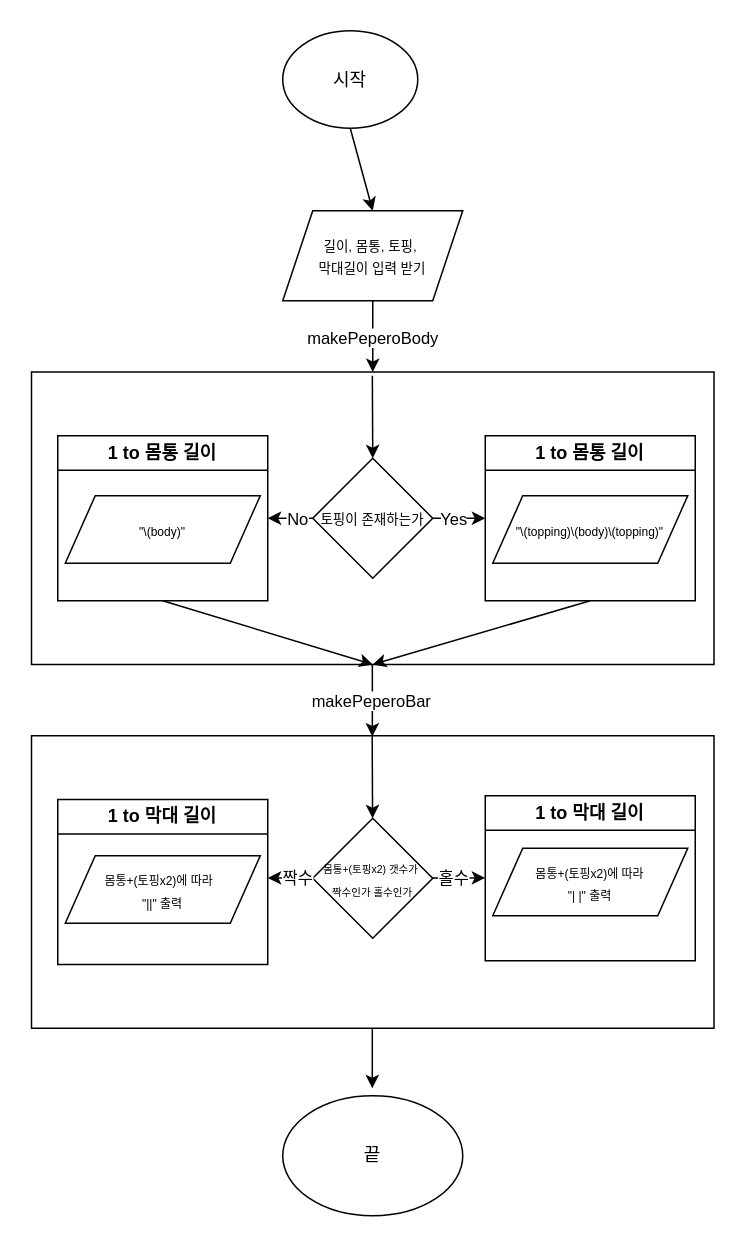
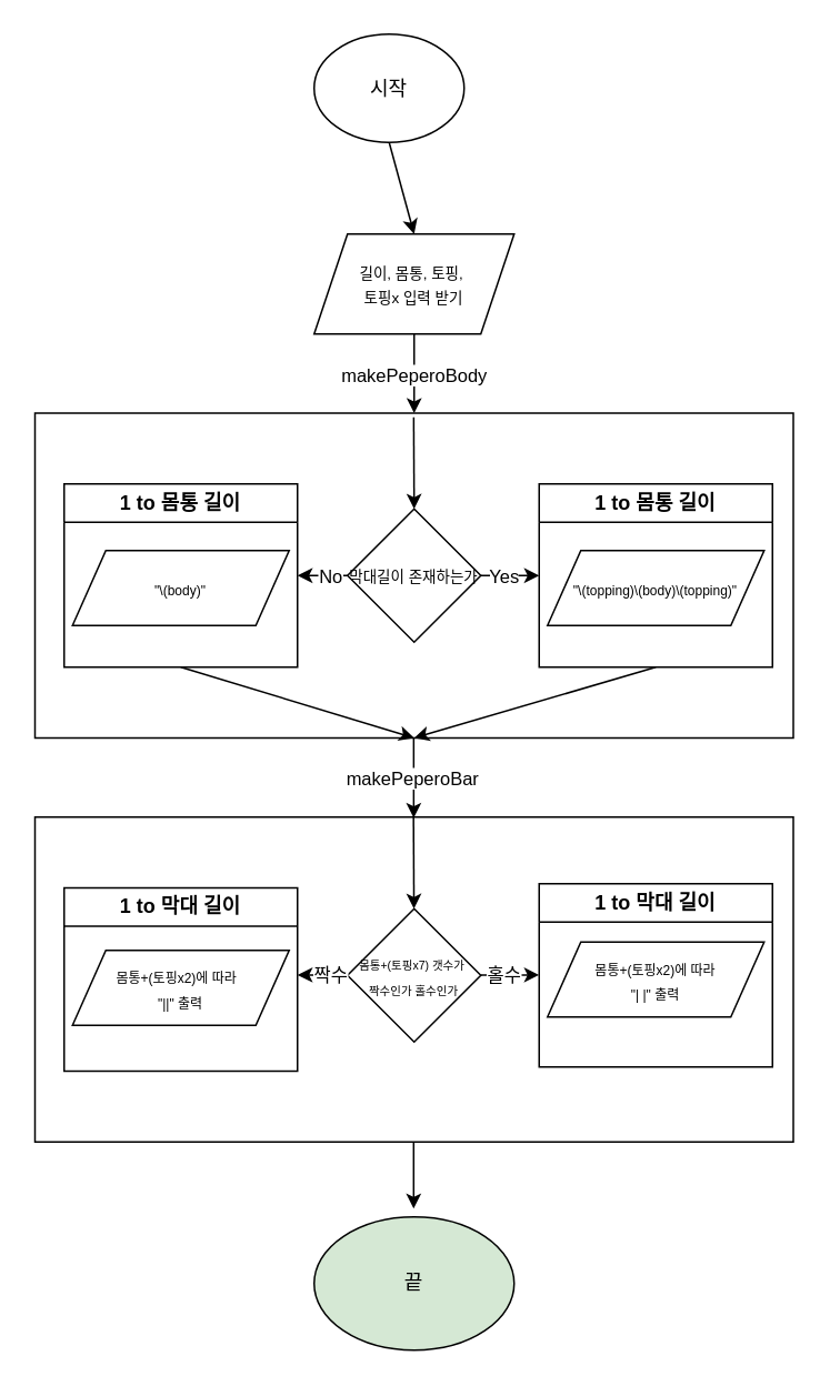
- <mxCell id="3" value="&lt;font style=&quot;font-size: 9px;&quot;&gt;길이, 몸통, 토핑,&amp;nbsp;&lt;/font&gt;&lt;div&gt;&lt;font style=&quot;font-size: 9px;&quot;&gt;막대길이 입력 받기&lt;/font&gt;&lt;/div&gt;" style="shape=parallelogram;perimeter=parallelogramPerimeter;whiteSpace=wrap;html=1;fixedSize=1;" vertex="1" parent="1"><mxGeometry x="188" y="140" width="120" height="60" as="geometry" /></mxCell>
+ <mxCell id="3" value="&lt;font style=&quot;font-size: 9px;&quot;&gt;길이, 몸통, 토핑,&amp;nbsp;&lt;/font&gt;&lt;div&gt;&lt;font style=&quot;font-size: 9px;&quot;&gt;토핑x 입력 받기&lt;/font&gt;&lt;/div&gt;" style="shape=parallelogram;perimeter=parallelogramPerimeter;whiteSpace=wrap;html=1;fixedSize=1;" vertex="1" parent="1"><mxGeometry x="188" y="140" width="120" height="60" as="geometry" /></mxCell>
- <mxCell id="5" value="&lt;span style=&quot;font-size: 9px;&quot;&gt;토핑이 존재하는가&lt;/span&gt;" style="rhombus;whiteSpace=wrap;html=1;" vertex="1" parent="1"><mxGeometry x="208" y="305" width="80" height="80" as="geometry" /></mxCell>
+ <mxCell id="5" value="&lt;span style=&quot;font-size: 9px;&quot;&gt;막대길이 존재하는가&lt;/span&gt;" style="rhombus;whiteSpace=wrap;html=1;" vertex="1" parent="1"><mxGeometry x="208" y="305" width="80" height="80" as="geometry" /></mxCell>
- <mxCell id="23" value="&lt;font style=&quot;font-size: 7px;&quot;&gt;몸통+(토핑x2) 갯수가&amp;nbsp;&lt;/font&gt;&lt;div&gt;&lt;font style=&quot;font-size: 7px;&quot;&gt;짝수인가 홀수인가&lt;/font&gt;&lt;/div&gt;" style="rhombus;whiteSpace=wrap;html=1;" vertex="1" parent="1"><mxGeometry x="208" y="545" width="80" height="80" as="geometry" /></mxCell>
+ <mxCell id="23" value="&lt;font style=&quot;font-size: 7px;&quot;&gt;몸통+(토핑x7) 갯수가&amp;nbsp;&lt;/font&gt;&lt;div&gt;&lt;font style=&quot;font-size: 7px;&quot;&gt;짝수인가 홀수인가&lt;/font&gt;&lt;/div&gt;" style="rhombus;whiteSpace=wrap;html=1;" vertex="1" parent="1"><mxGeometry x="208" y="545" width="80" height="80" as="geometry" /></mxCell>
- <mxCell id="33" value="끝" style="ellipse;whiteSpace=wrap;html=1;" vertex="1" parent="1"><mxGeometry x="188" y="730" width="120" height="80" as="geometry" /></mxCell>
+ <mxCell id="33" value="끝" style="ellipse;whiteSpace=wrap;html=1;fillColor=#d5e8d4;" vertex="1" parent="1"><mxGeometry x="188" y="730" width="120" height="80" as="geometry" /></mxCell>
